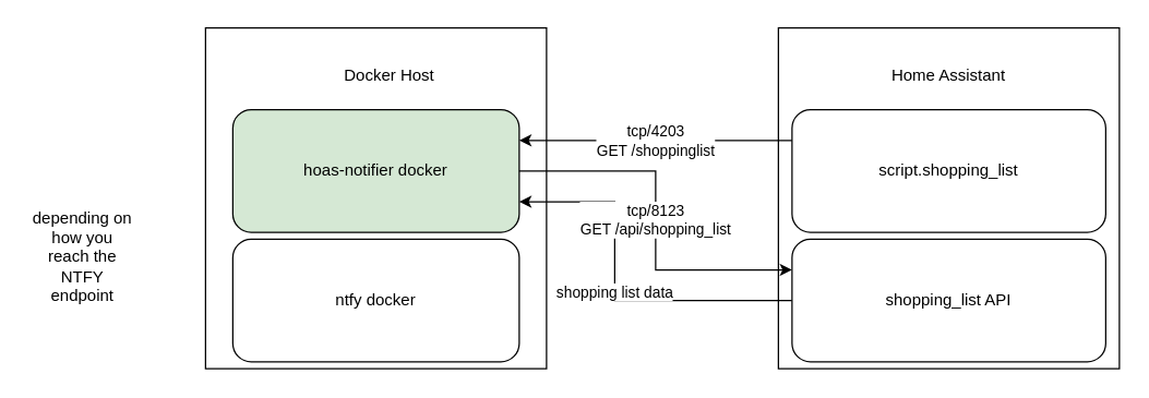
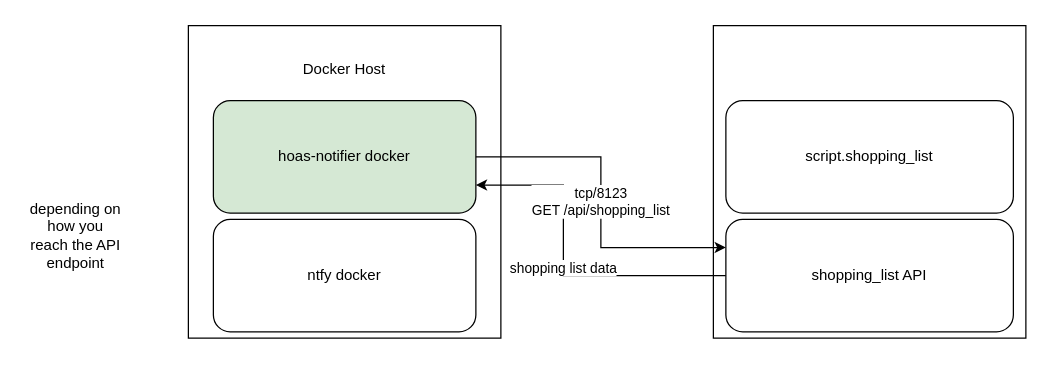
- <mxCell id="5" value="Docker Host" style="text;html=1;align=center;verticalAlign=middle;whiteSpace=wrap;rounded=0;" vertex="1" parent="1"><mxGeometry x="205" y="40" width="160" height="30" as="geometry" /></mxCell>
+ <mxCell id="5" value="Docker Host" style="text;html=1;align=center;verticalAlign=middle;whiteSpace=wrap;rounded=0;" vertex="1" parent="1"><mxGeometry x="195" y="40" width="160" height="30" as="geometry" /></mxCell>
- <mxCell id="6" value="Home Assistant" style="text;html=1;align=center;verticalAlign=middle;whiteSpace=wrap;rounded=0;" vertex="1" parent="1"><mxGeometry x="615" y="40" width="160" height="30" as="geometry" /></mxCell>
- <mxCell id="12" value="tcp/4203&lt;div&gt;GET /shoppinglist&lt;/div&gt;" style="edgeStyle=orthogonalEdgeStyle;rounded=0;orthogonalLoop=1;jettySize=auto;html=1;entryX=1;entryY=0.25;entryDx=0;entryDy=0;" edge="1" parent="1" source="9" target="3"><mxGeometry relative="1" as="geometry"><Array as="points"><mxPoint x="510" y="103" /></Array></mxGeometry></mxCell>
- <mxCell id="13" value="depending on how you reach the NTFY endpoint" style="text;html=1;align=center;verticalAlign=middle;whiteSpace=wrap;rounded=0;" vertex="1" parent="1"><mxGeometry x="20" y="145" width="80" height="85" as="geometry" /></mxCell>
+ <mxCell id="13" value="depending on how you reach the API endpoint" style="text;html=1;align=center;verticalAlign=middle;whiteSpace=wrap;rounded=0;" vertex="1" parent="1"><mxGeometry x="20" y="145" width="80" height="85" as="geometry" /></mxCell>
